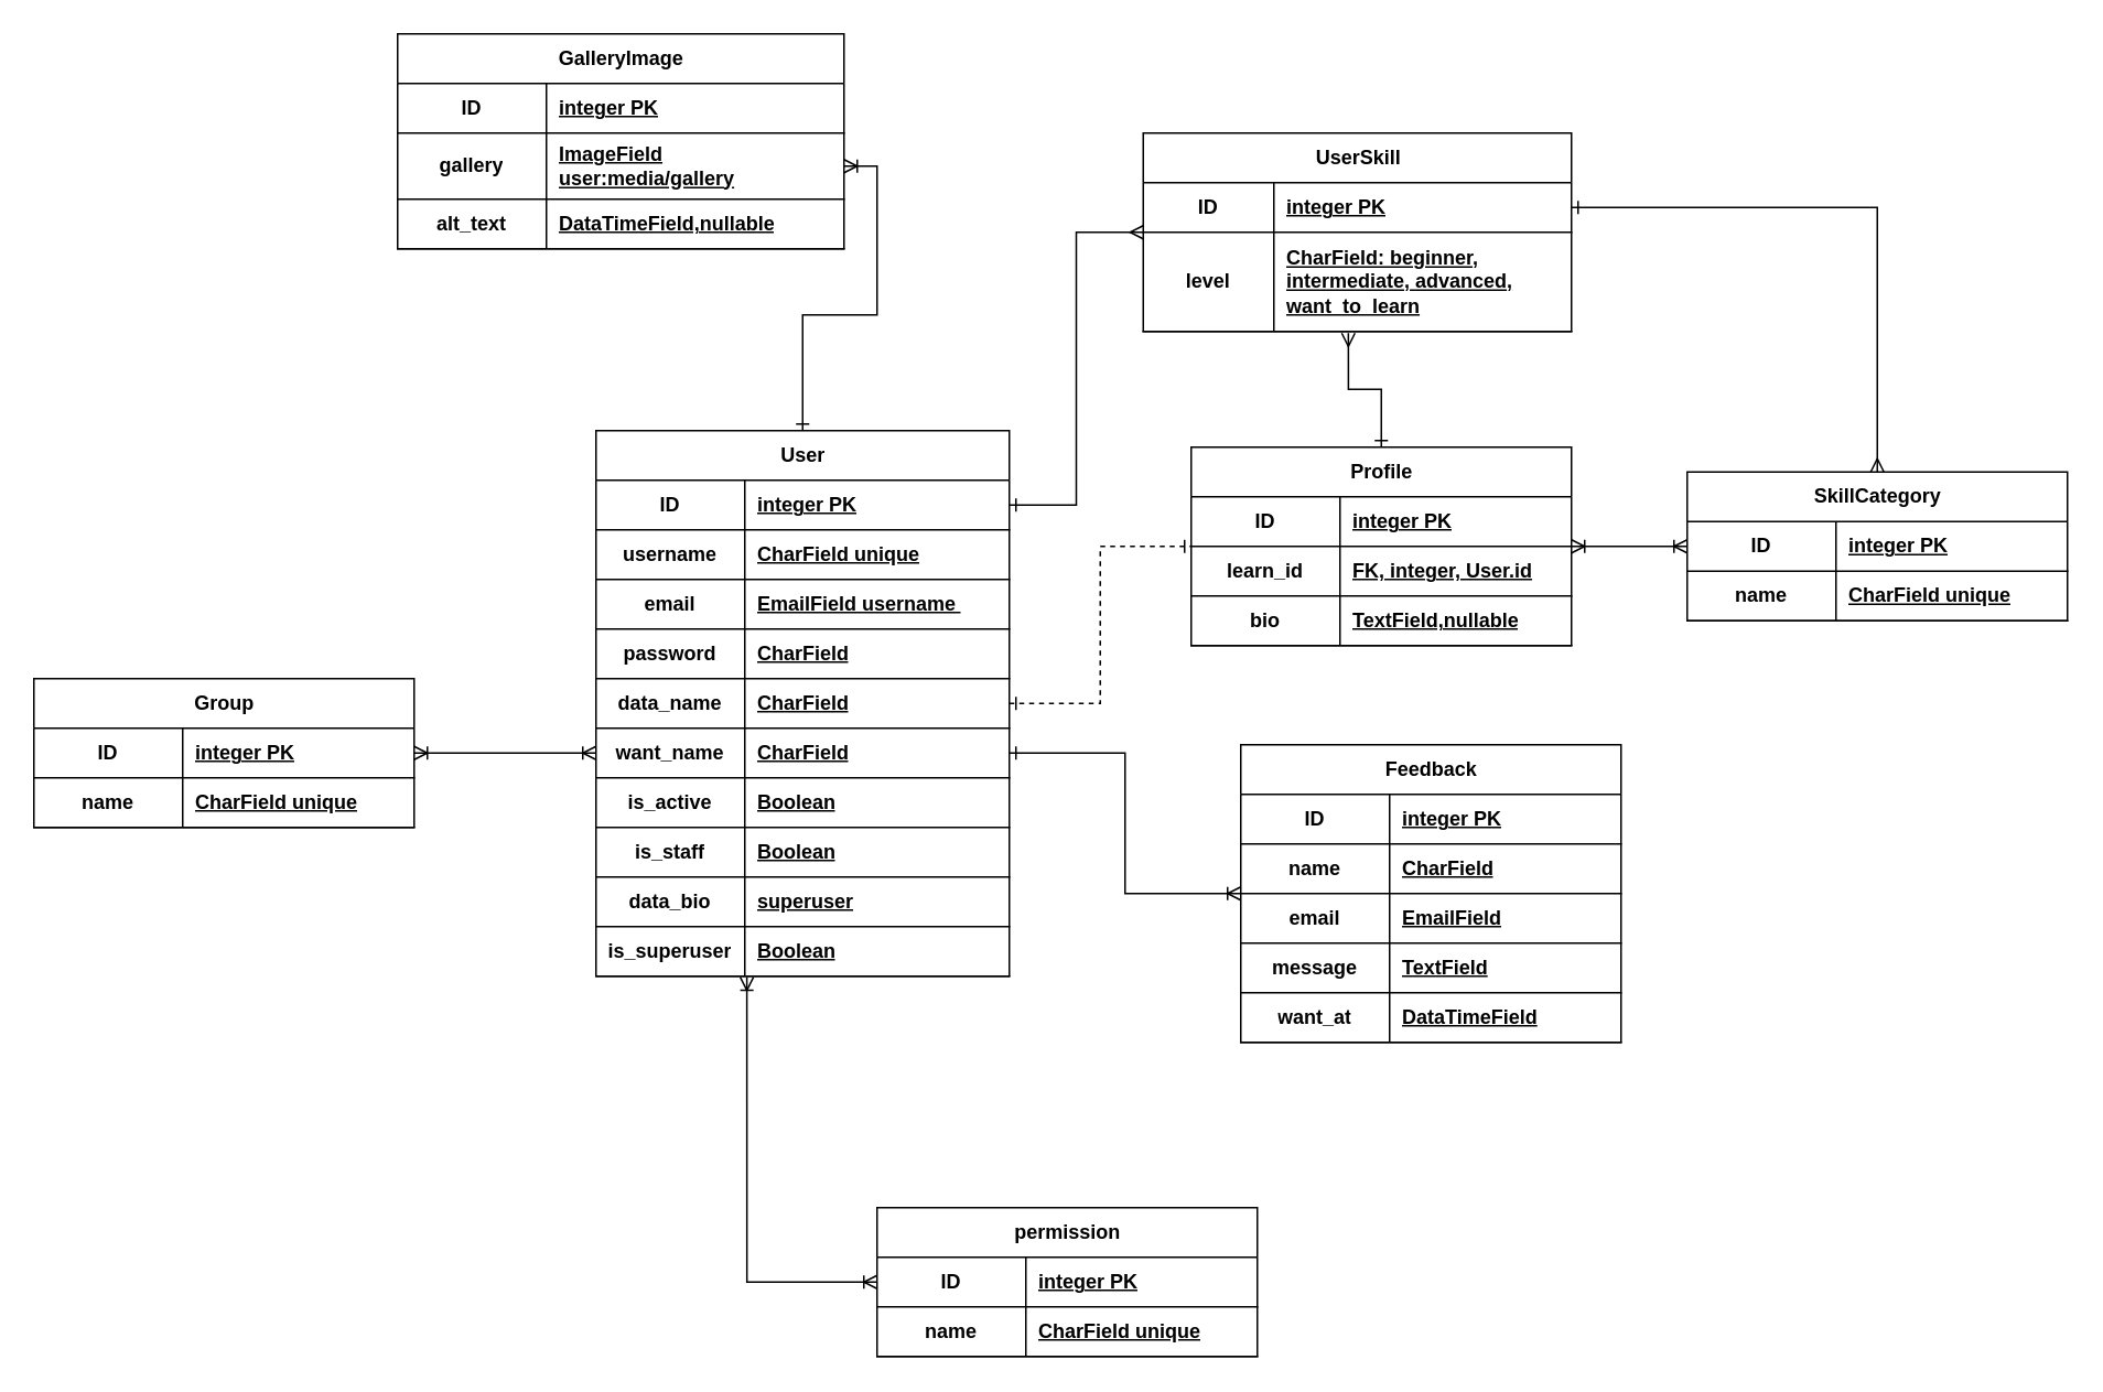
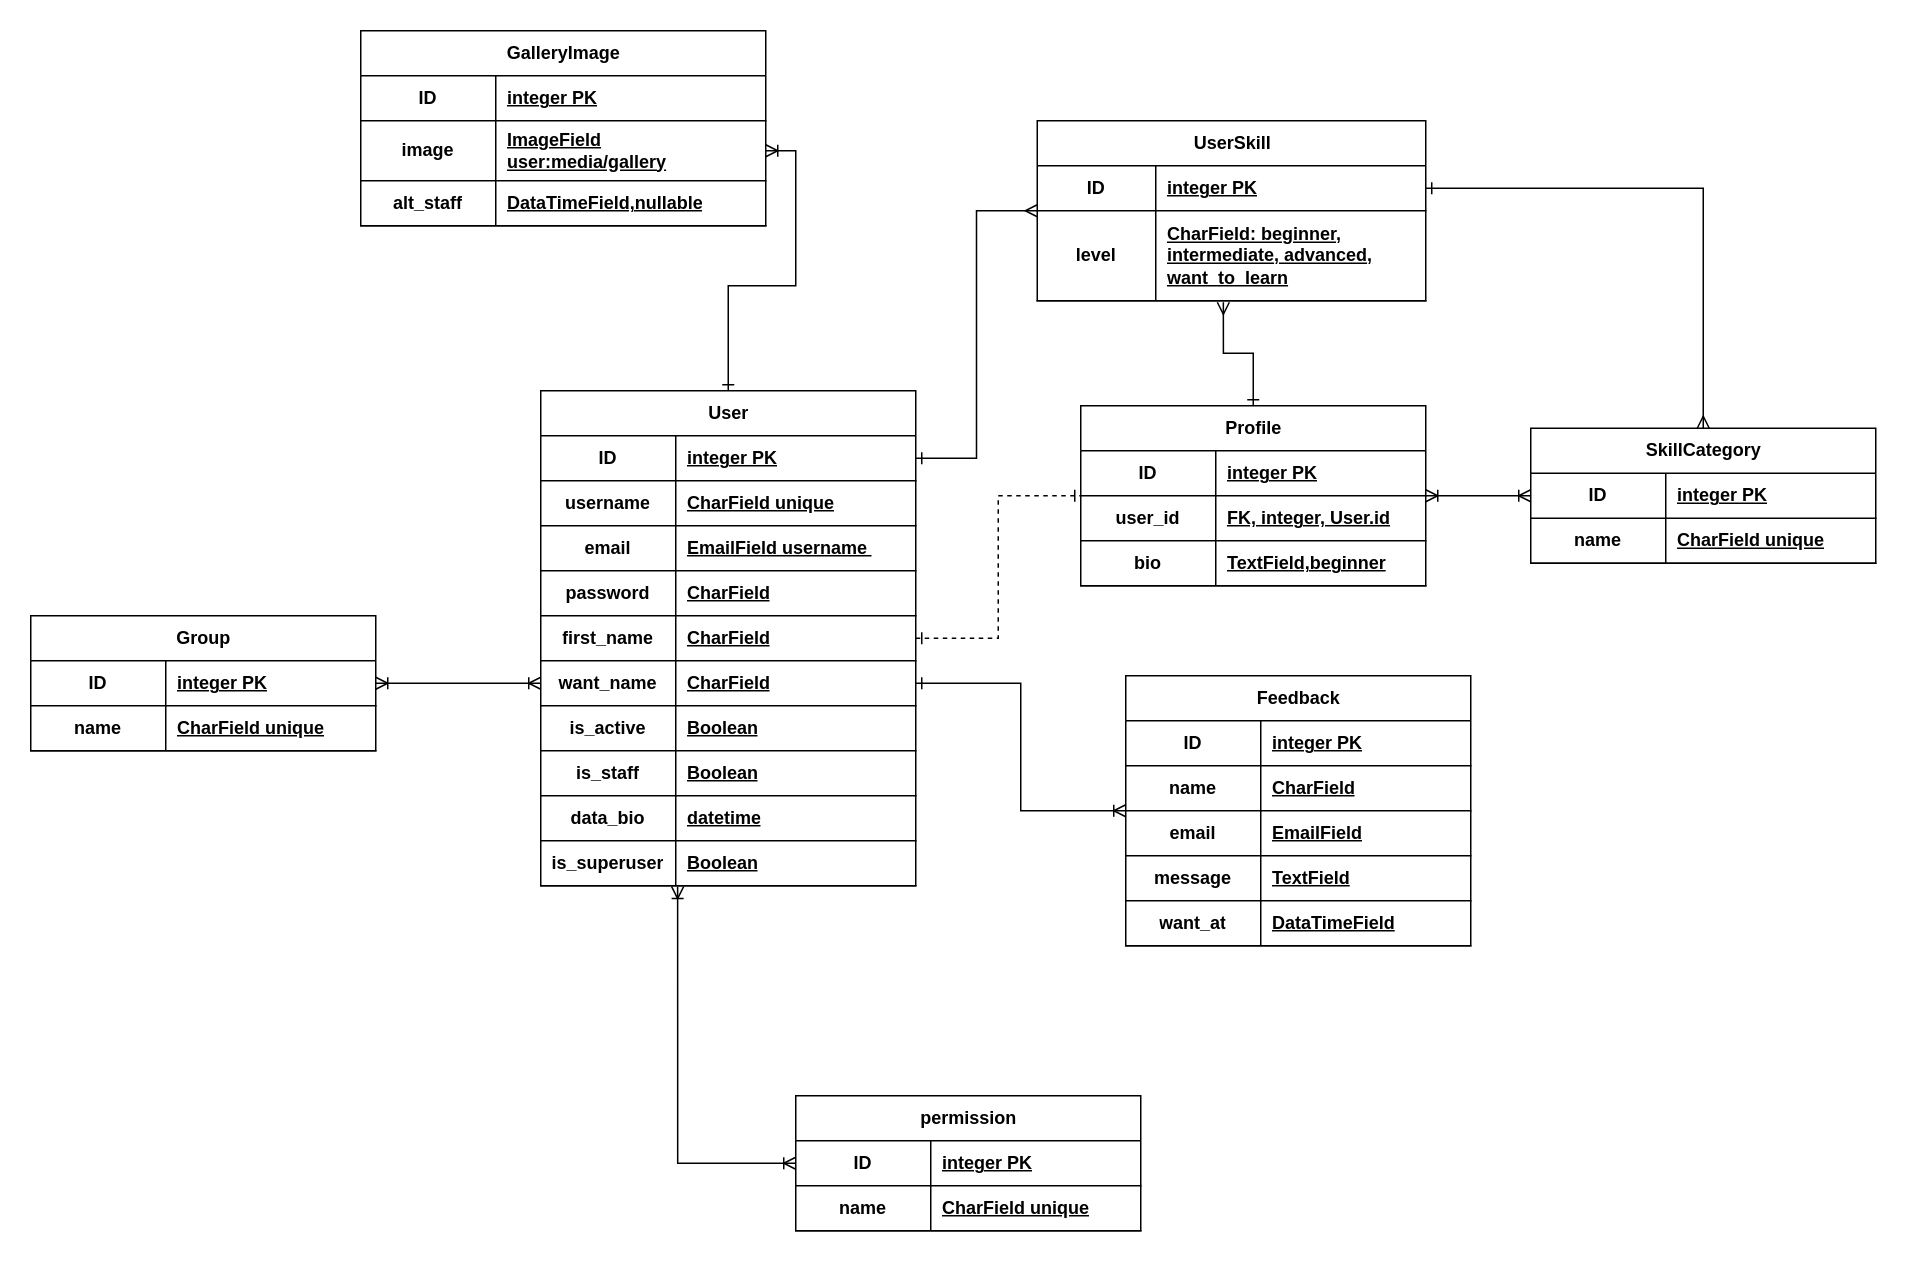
- <mxCell id="67" value="gallery" style="shape=partialRectangle;connectable=0;fillColor=none;top=0;left=0;bottom=0;right=0;fontStyle=1;overflow=hidden;whiteSpace=wrap;html=1;" vertex="1" parent="66"><mxGeometry width="90" height="40" as="geometry"><mxRectangle width="90" height="40" as="alternateBounds" /></mxGeometry></mxCell>
+ <mxCell id="67" value="image" style="shape=partialRectangle;connectable=0;fillColor=none;top=0;left=0;bottom=0;right=0;fontStyle=1;overflow=hidden;whiteSpace=wrap;html=1;" vertex="1" parent="66"><mxGeometry width="90" height="40" as="geometry"><mxRectangle width="90" height="40" as="alternateBounds" /></mxGeometry></mxCell>
- <mxCell id="70" value="alt_text" style="shape=partialRectangle;connectable=0;fillColor=none;top=0;left=0;bottom=0;right=0;fontStyle=1;overflow=hidden;whiteSpace=wrap;html=1;" vertex="1" parent="69"><mxGeometry width="90" height="30" as="geometry"><mxRectangle width="90" height="30" as="alternateBounds" /></mxGeometry></mxCell>
+ <mxCell id="70" value="alt_staff" style="shape=partialRectangle;connectable=0;fillColor=none;top=0;left=0;bottom=0;right=0;fontStyle=1;overflow=hidden;whiteSpace=wrap;html=1;" vertex="1" parent="69"><mxGeometry width="90" height="30" as="geometry"><mxRectangle width="90" height="30" as="alternateBounds" /></mxGeometry></mxCell>
- <mxCell id="41" value="learn_id" style="shape=partialRectangle;connectable=0;fillColor=none;top=0;left=0;bottom=0;right=0;fontStyle=1;overflow=hidden;whiteSpace=wrap;html=1;" vertex="1" parent="40"><mxGeometry width="90" height="30" as="geometry"><mxRectangle width="90" height="30" as="alternateBounds" /></mxGeometry></mxCell>
+ <mxCell id="41" value="user_id" style="shape=partialRectangle;connectable=0;fillColor=none;top=0;left=0;bottom=0;right=0;fontStyle=1;overflow=hidden;whiteSpace=wrap;html=1;" vertex="1" parent="40"><mxGeometry width="90" height="30" as="geometry"><mxRectangle width="90" height="30" as="alternateBounds" /></mxGeometry></mxCell>
- <mxCell id="45" value="TextField,nullable" style="shape=partialRectangle;connectable=0;fillColor=none;top=0;left=0;bottom=0;right=0;align=left;spacingLeft=6;fontStyle=5;overflow=hidden;whiteSpace=wrap;html=1;" vertex="1" parent="43"><mxGeometry x="90" width="140" height="30" as="geometry"><mxRectangle width="140" height="30" as="alternateBounds" /></mxGeometry></mxCell>
+ <mxCell id="45" value="TextField,beginner" style="shape=partialRectangle;connectable=0;fillColor=none;top=0;left=0;bottom=0;right=0;align=left;spacingLeft=6;fontStyle=5;overflow=hidden;whiteSpace=wrap;html=1;" vertex="1" parent="43"><mxGeometry x="90" width="140" height="30" as="geometry"><mxRectangle width="140" height="30" as="alternateBounds" /></mxGeometry></mxCell>
- <mxCell id="18" value="data_name" style="shape=partialRectangle;connectable=0;fillColor=none;top=0;left=0;bottom=0;right=0;fontStyle=1;overflow=hidden;whiteSpace=wrap;html=1;" vertex="1" parent="17"><mxGeometry width="90" height="30" as="geometry"><mxRectangle width="90" height="30" as="alternateBounds" /></mxGeometry></mxCell>
+ <mxCell id="18" value="first_name" style="shape=partialRectangle;connectable=0;fillColor=none;top=0;left=0;bottom=0;right=0;fontStyle=1;overflow=hidden;whiteSpace=wrap;html=1;" vertex="1" parent="17"><mxGeometry width="90" height="30" as="geometry"><mxRectangle width="90" height="30" as="alternateBounds" /></mxGeometry></mxCell>
- <mxCell id="31" value="superuser" style="shape=partialRectangle;connectable=0;fillColor=none;top=0;left=0;bottom=0;right=0;align=left;spacingLeft=6;fontStyle=5;overflow=hidden;whiteSpace=wrap;html=1;" vertex="1" parent="29"><mxGeometry x="90" width="160" height="30" as="geometry"><mxRectangle width="160" height="30" as="alternateBounds" /></mxGeometry></mxCell>
+ <mxCell id="31" value="datetime" style="shape=partialRectangle;connectable=0;fillColor=none;top=0;left=0;bottom=0;right=0;align=left;spacingLeft=6;fontStyle=5;overflow=hidden;whiteSpace=wrap;html=1;" vertex="1" parent="29"><mxGeometry x="90" width="160" height="30" as="geometry"><mxRectangle width="160" height="30" as="alternateBounds" /></mxGeometry></mxCell>
